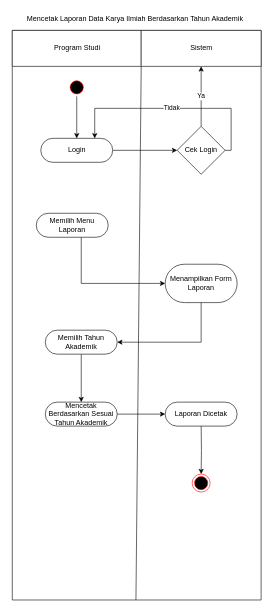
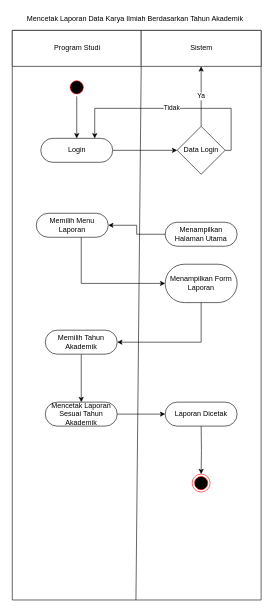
- <mxCell id="12" value="Cek Login" style="rhombus;whiteSpace=wrap;html=1;" vertex="1" parent="1"><mxGeometry x="295" y="210" width="80" height="80" as="geometry" /></mxCell>
+ <mxCell id="12" value="Data Login" style="rhombus;whiteSpace=wrap;html=1;" vertex="1" parent="1"><mxGeometry x="295" y="210" width="80" height="80" as="geometry" /></mxCell>
+ <mxCell id="13" value="" style="edgeStyle=orthogonalEdgeStyle;rounded=0;orthogonalLoop=1;jettySize=auto;html=1;" edge="1" parent="1" source="14" target="16"><mxGeometry relative="1" as="geometry" /></mxCell>
+ <mxCell id="14" value="Menampilkan Halaman Utama" style="rounded=1;whiteSpace=wrap;html=1;arcSize=50;" vertex="1" parent="1"><mxGeometry x="275" y="370" width="120" height="40" as="geometry" /></mxCell>
- <mxCell id="22" value="Mencetak Berdasarkan Sesuai Tahun Akademik" style="rounded=1;whiteSpace=wrap;html=1;arcSize=50;" vertex="1" parent="1"><mxGeometry x="75" y="670" width="120" height="40" as="geometry" /></mxCell>
+ <mxCell id="22" value="Mencetak Laporan Sesuai Tahun Akademik" style="rounded=1;whiteSpace=wrap;html=1;arcSize=50;" vertex="1" parent="1"><mxGeometry x="75" y="670" width="120" height="40" as="geometry" /></mxCell>
